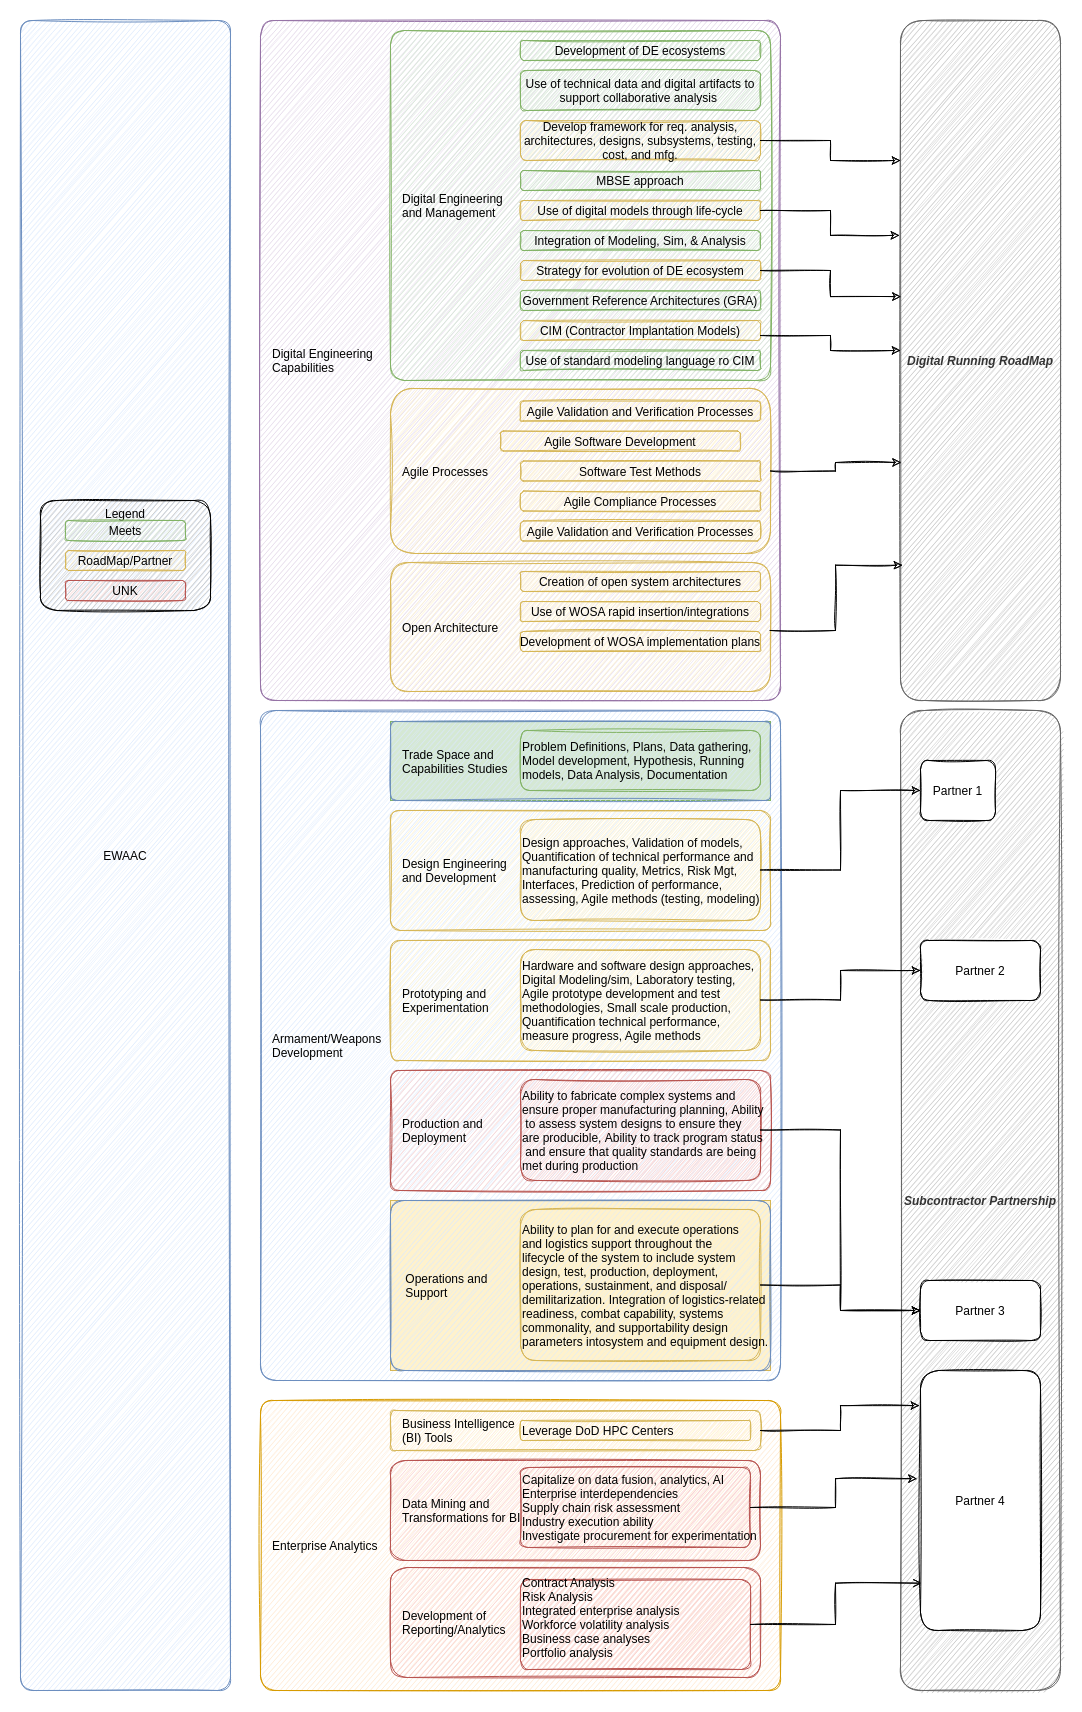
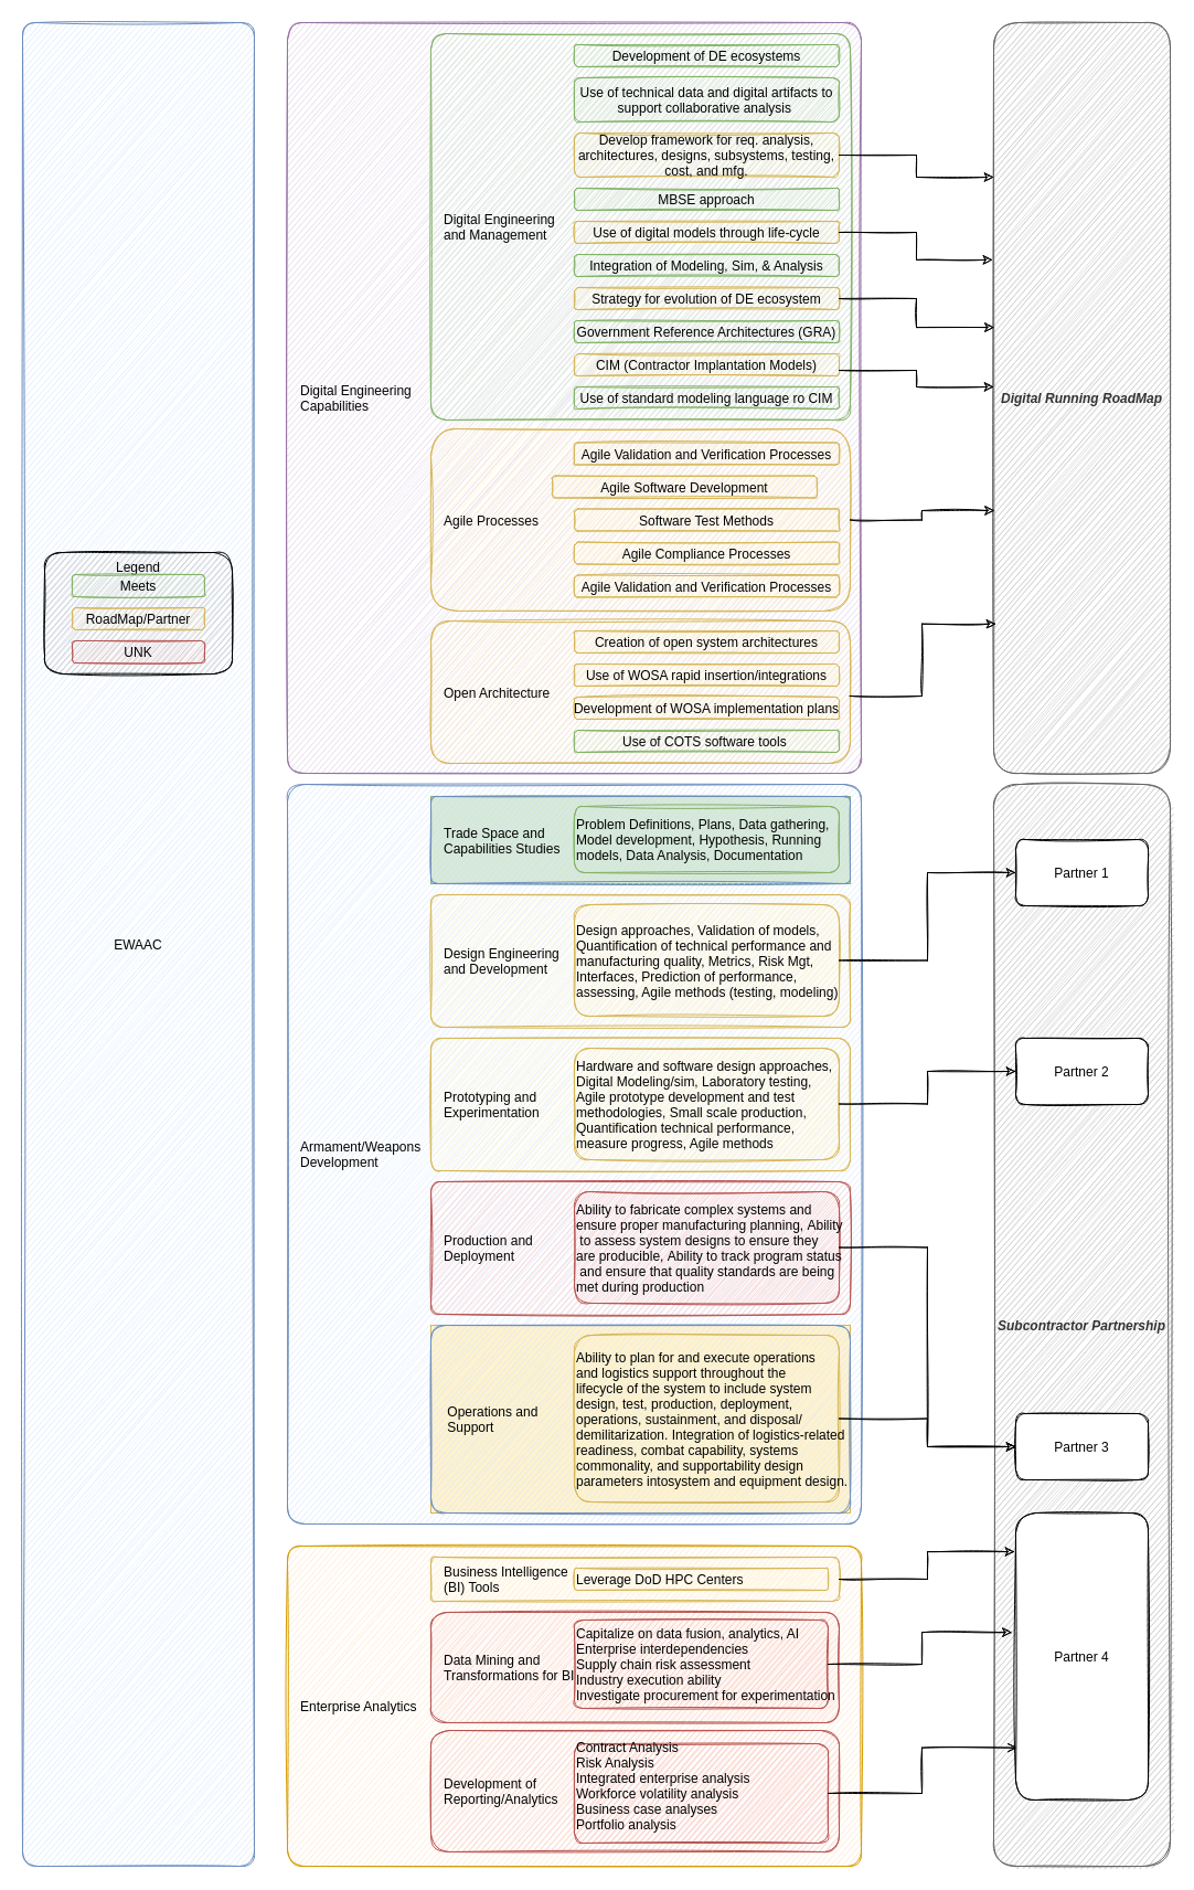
+ <mxCell id="19" value="Use of COTS software tools " style="rounded=1;sketch=1;fillColor=#d5e8d4;strokeColor=#82b366;" vertex="1" parent="14"><mxGeometry x="130" y="99" width="240" height="20" as="geometry" /></mxCell>
- <mxCell id="51" value="Partner 1" style="rounded=1;sketch=1;" vertex="1" parent="1"><mxGeometry x="920" y="760" width="75" height="60" as="geometry" /></mxCell>
+ <mxCell id="51" value="Partner 1" style="rounded=1;sketch=1;" vertex="1" parent="1"><mxGeometry x="920" y="760" width="120" height="60" as="geometry" /></mxCell>
